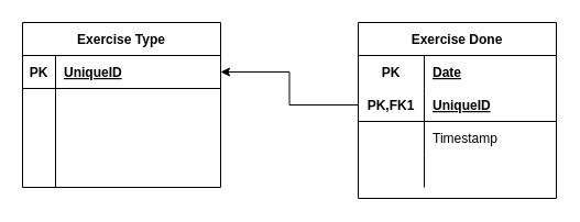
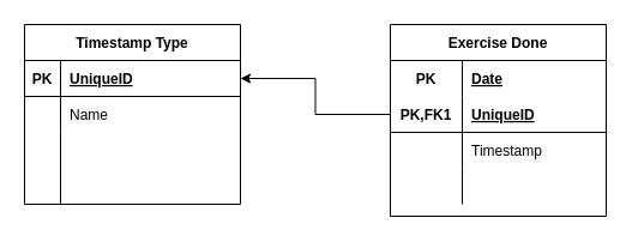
- <mxCell id="2" value="Exercise Type" style="shape=table;startSize=30;container=1;collapsible=1;childLayout=tableLayout;fixedRows=1;rowLines=0;fontStyle=1;align=center;resizeLast=1;" vertex="1" parent="1"><mxGeometry x="20" y="20" width="180" height="150" as="geometry" /></mxCell>
+ <mxCell id="2" value="Timestamp Type" style="shape=table;startSize=30;container=1;collapsible=1;childLayout=tableLayout;fixedRows=1;rowLines=0;fontStyle=1;align=center;resizeLast=1;" vertex="1" parent="1"><mxGeometry x="20" y="20" width="180" height="150" as="geometry" /></mxCell>
+ <mxCell id="8" value="Name" style="shape=partialRectangle;connectable=0;fillColor=none;top=0;left=0;bottom=0;right=0;align=left;spacingLeft=6;overflow=hidden;" vertex="1" parent="6"><mxGeometry x="30" width="150" height="30" as="geometry" /></mxCell>
